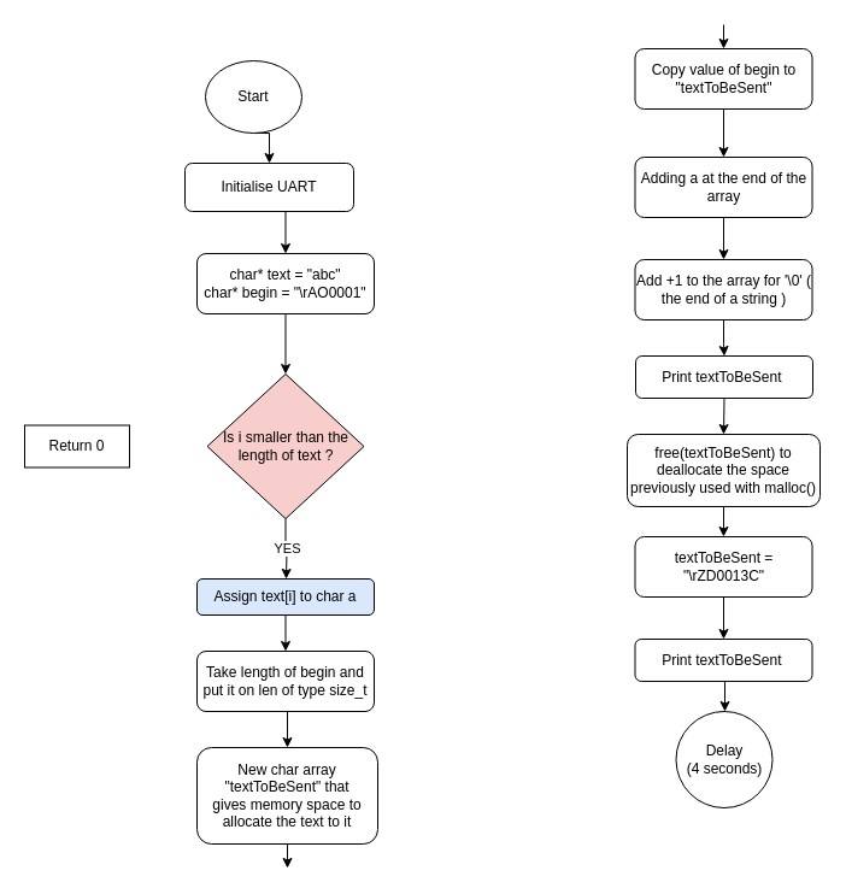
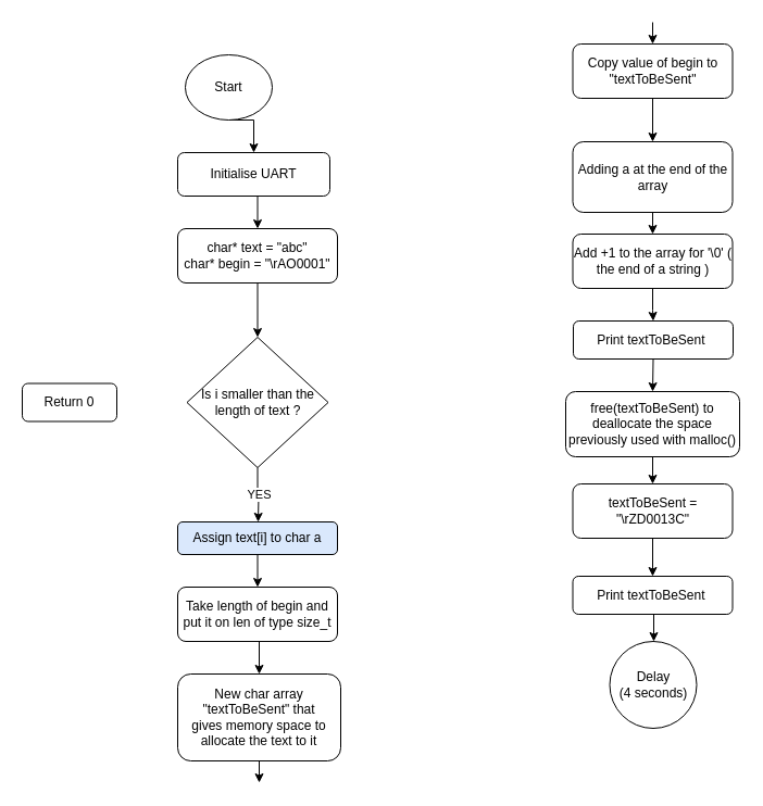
- <mxCell id="5" value="Initialise UART" style="rounded=1;whiteSpace=wrap;html=1;" parent="1" vertex="1"><mxGeometry x="153" y="135" width="140" height="40" as="geometry" /></mxCell>
+ <mxCell id="5" value="Initialise UART" style="rounded=1;whiteSpace=wrap;html=1;" parent="1" vertex="1"><mxGeometry x="163" y="140" width="140" height="40" as="geometry" /></mxCell>
- <mxCell id="19" value="Adding a at the end of the array" style="rounded=1;whiteSpace=wrap;html=1;" parent="1" vertex="1"><mxGeometry x="526.5" y="130" width="147" height="50" as="geometry" /></mxCell>
+ <mxCell id="19" value="Adding a at the end of the array" style="rounded=1;whiteSpace=wrap;html=1;" parent="1" vertex="1"><mxGeometry x="526.5" y="130" width="147" height="65" as="geometry" /></mxCell>
- <mxCell id="29" value="Return 0" style="whiteSpace=wrap;html=1;rounded=0;" parent="1" vertex="1"><mxGeometry x="20" y="352.5" width="87" height="35" as="geometry" /></mxCell>
+ <mxCell id="29" value="Return 0" style="rounded=1;whiteSpace=wrap;html=1;" parent="1" vertex="1"><mxGeometry x="20" y="352.5" width="87" height="35" as="geometry" /></mxCell>
- <mxCell id="9" value="Is i smaller than the length of text ?" style="rhombus;whiteSpace=wrap;html=1;fillColor=#f8cecc;" parent="1" vertex="1"><mxGeometry x="171.5" y="310" width="130" height="120" as="geometry" /></mxCell>
+ <mxCell id="9" value="Is i smaller than the length of text ?" style="rhombus;whiteSpace=wrap;html=1;" parent="1" vertex="1"><mxGeometry x="171.5" y="310" width="130" height="120" as="geometry" /></mxCell>
